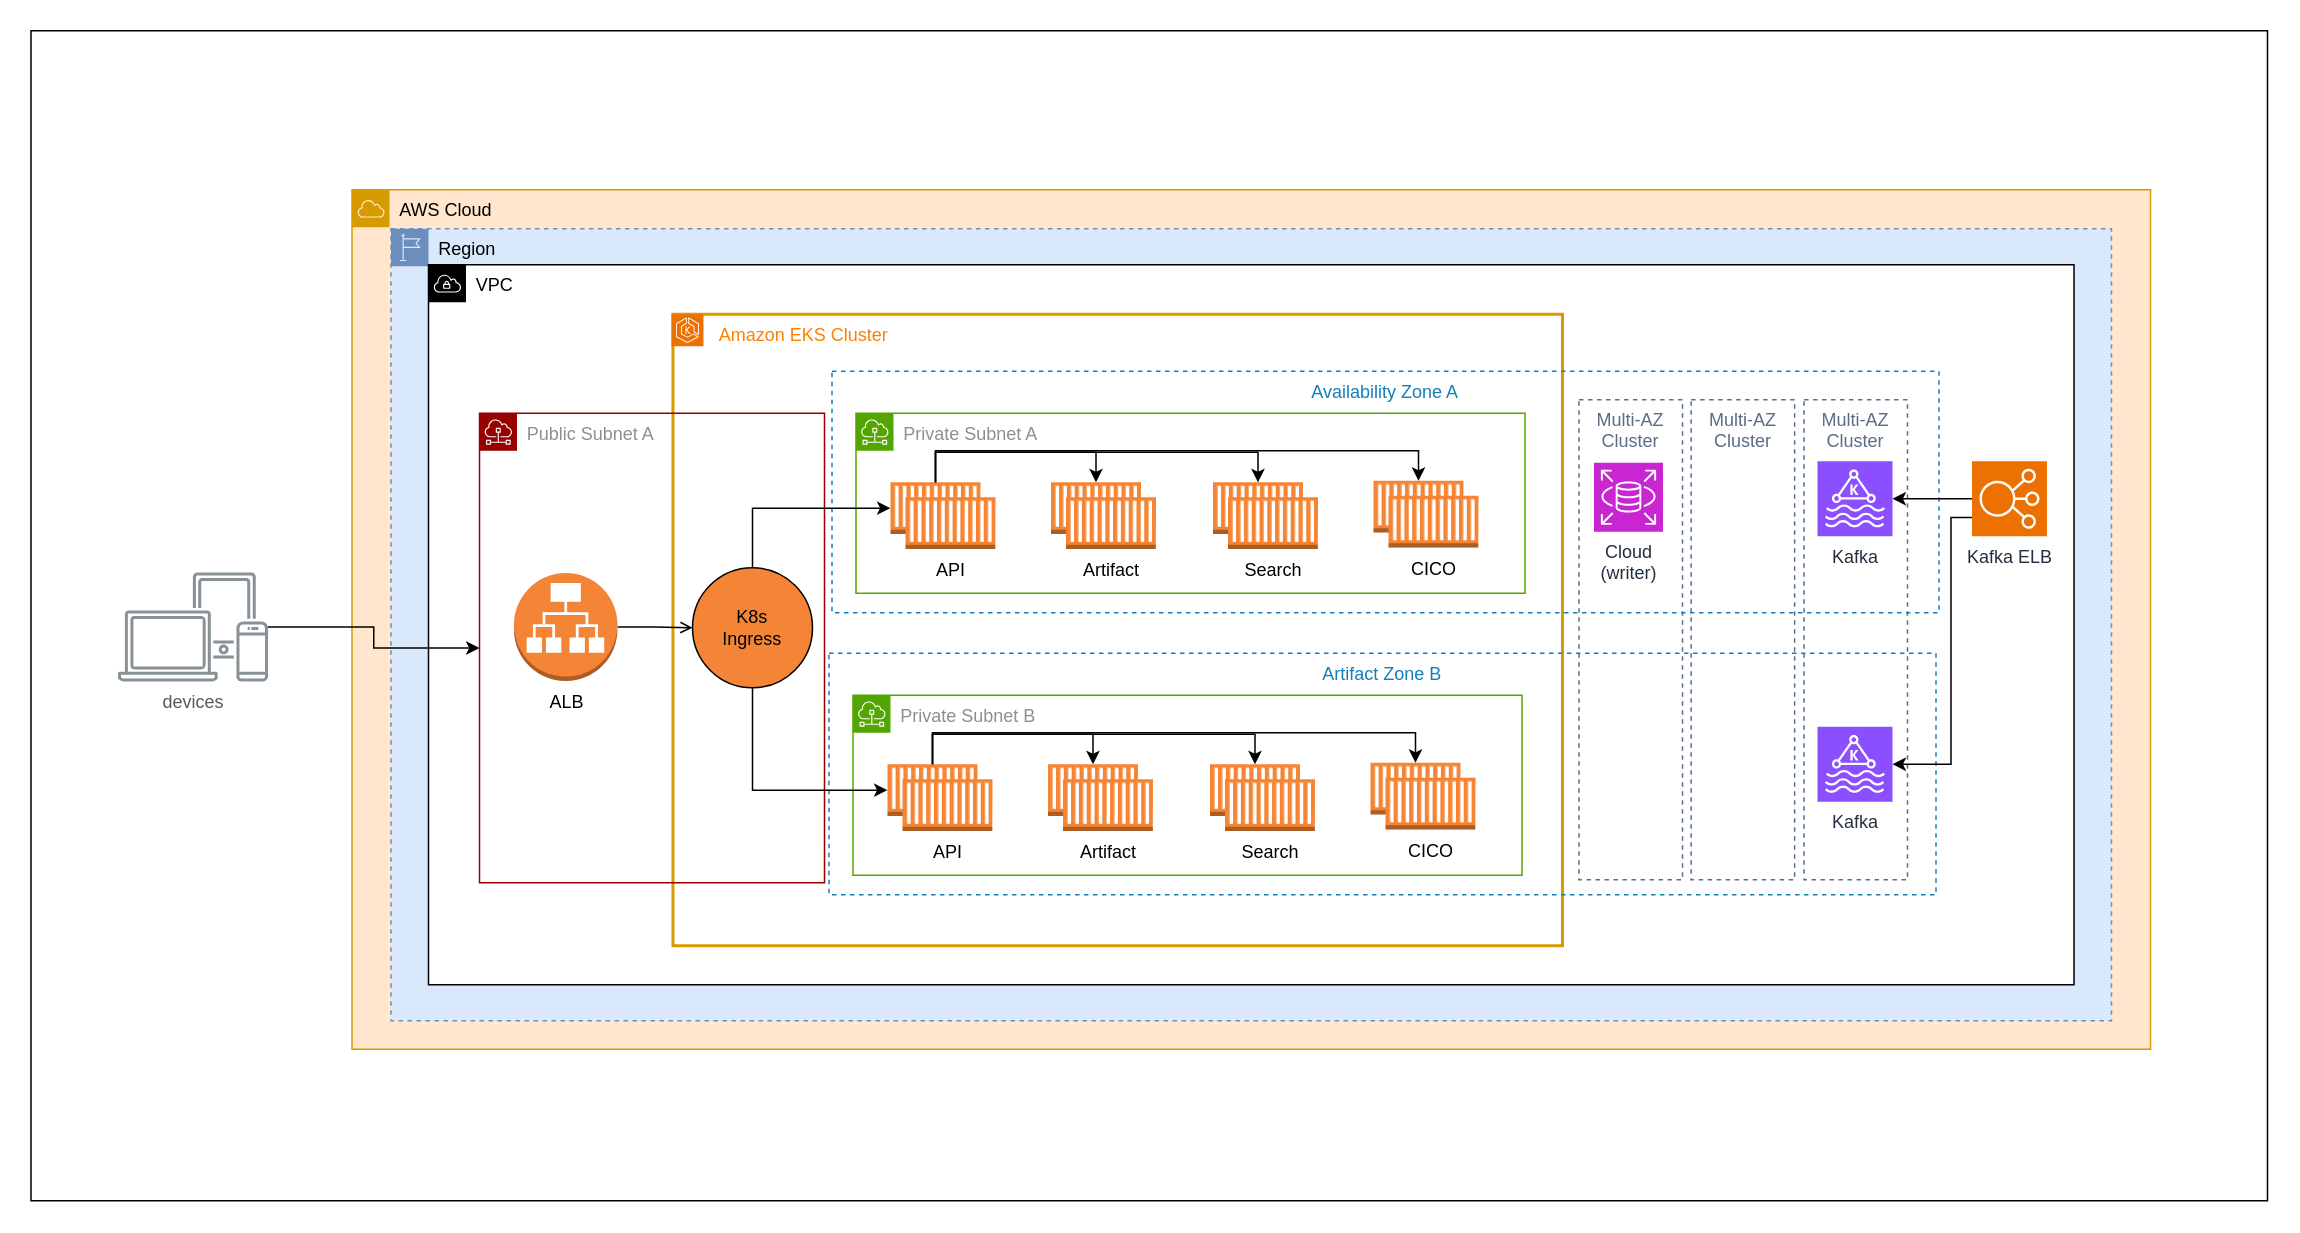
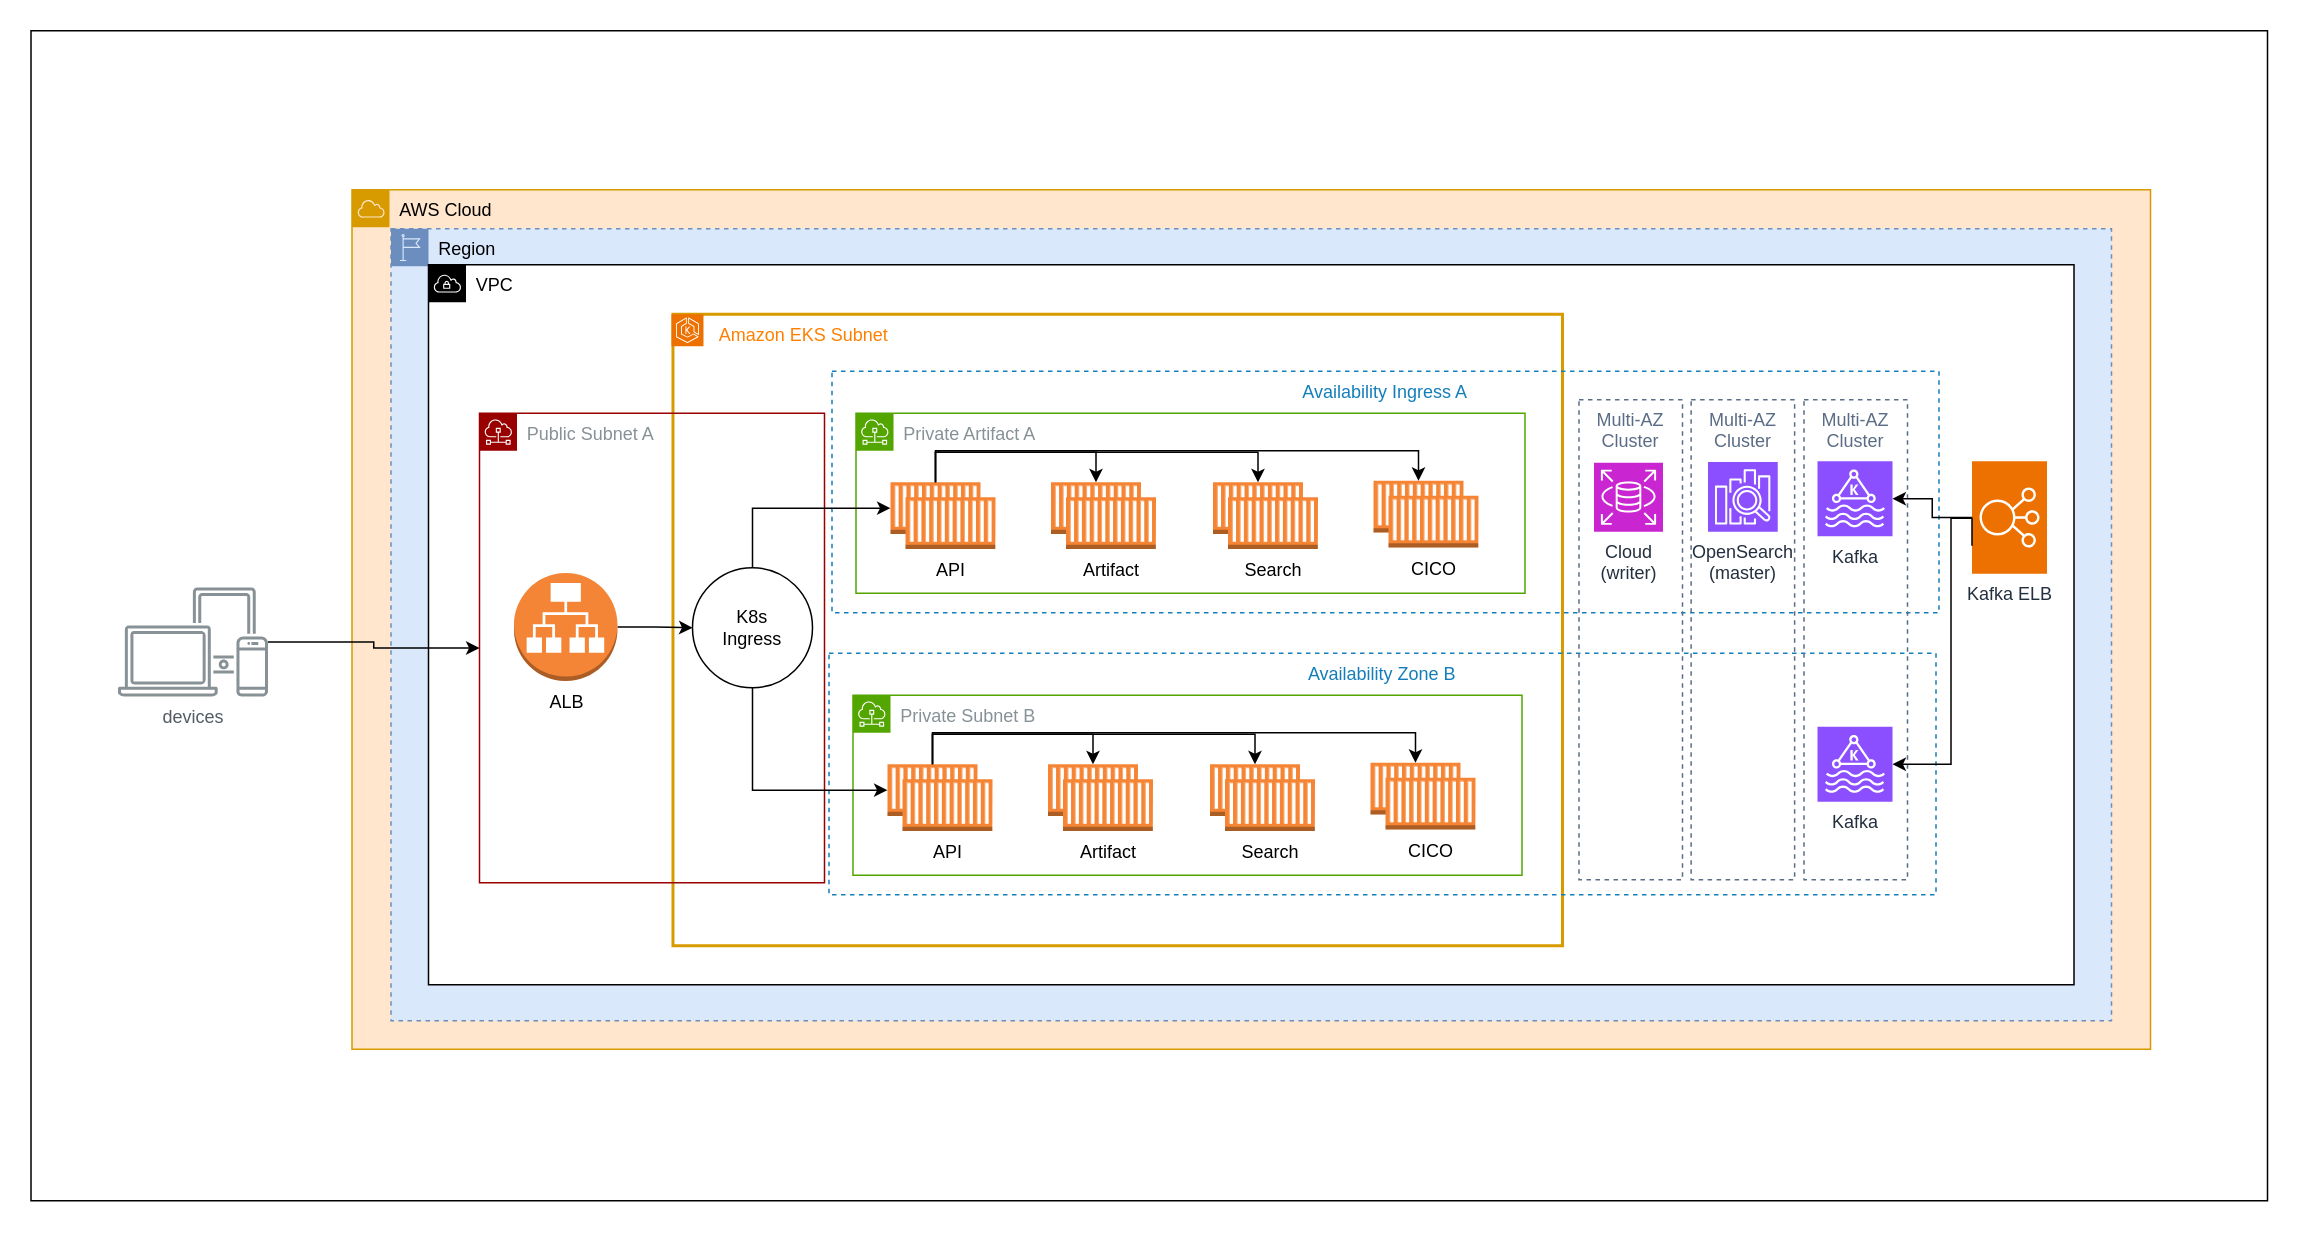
- <mxCell id="9" value="Amazon EKS Cluster" style="text;html=1;align=left;verticalAlign=middle;whiteSpace=wrap;rounded=0;fontColor=#FF8000;" parent="6" vertex="1"><mxGeometry x="29.654" y="0.002" width="123.988" height="28.834" as="geometry" /></mxCell>
+ <mxCell id="9" value="Amazon EKS Subnet" style="text;html=1;align=left;verticalAlign=middle;whiteSpace=wrap;rounded=0;fontColor=#FF8000;" parent="6" vertex="1"><mxGeometry x="29.654" y="0.002" width="123.988" height="28.834" as="geometry" /></mxCell>
- <mxCell id="11" value="Availability Zone A" style="fillColor=none;strokeColor=#147EBA;dashed=1;verticalAlign=top;fontStyle=0;fontColor=#147EBA;whiteSpace=wrap;html=1;" parent="1" vertex="1"><mxGeometry x="554" y="247" width="738" height="161" as="geometry" /></mxCell>
+ <mxCell id="11" value="Availability Ingress A" style="fillColor=none;strokeColor=#147EBA;dashed=1;verticalAlign=top;fontStyle=0;fontColor=#147EBA;whiteSpace=wrap;html=1;" parent="1" vertex="1"><mxGeometry x="554" y="247" width="738" height="161" as="geometry" /></mxCell>
- <mxCell id="13" value="Private Subnet A" style="sketch=0;outlineConnect=0;gradientColor=none;html=1;whiteSpace=wrap;fontSize=12;fontStyle=0;shape=mxgraph.aws4.group;grIcon=mxgraph.aws4.group_subnet;strokeColor=#53A600;fillColor=none;verticalAlign=top;align=left;spacingLeft=30;fontColor=#879196;dashed=0;" parent="1" vertex="1"><mxGeometry x="570" y="275" width="446" height="120" as="geometry" /></mxCell>
+ <mxCell id="13" value="Private Artifact A" style="sketch=0;outlineConnect=0;gradientColor=none;html=1;whiteSpace=wrap;fontSize=12;fontStyle=0;shape=mxgraph.aws4.group;grIcon=mxgraph.aws4.group_subnet;strokeColor=#53A600;fillColor=none;verticalAlign=top;align=left;spacingLeft=30;fontColor=#879196;dashed=0;" parent="1" vertex="1"><mxGeometry x="570" y="275" width="446" height="120" as="geometry" /></mxCell>
+ <mxCell id="32" value="OpenSearch&lt;br&gt;(master)" style="sketch=0;points=[[0,0,0],[0.25,0,0],[0.5,0,0],[0.75,0,0],[1,0,0],[0,1,0],[0.25,1,0],[0.5,1,0],[0.75,1,0],[1,1,0],[0,0.25,0],[0,0.5,0],[0,0.75,0],[1,0.25,0],[1,0.5,0],[1,0.75,0]];outlineConnect=0;fontColor=#232F3E;fillColor=#8C4FFF;strokeColor=#ffffff;dashed=0;verticalLabelPosition=bottom;verticalAlign=top;align=center;html=1;fontSize=12;fontStyle=0;aspect=fixed;shape=mxgraph.aws4.resourceIcon;resIcon=mxgraph.aws4.elasticsearch_service;flipH=0;flipV=0;" parent="1" vertex="1"><mxGeometry x="1138" y="307.5" width="46.5" height="46.5" as="geometry" /></mxCell>
- <mxCell id="50" value="Kafka ELB" style="sketch=0;points=[[0,0,0],[0.25,0,0],[0.5,0,0],[0.75,0,0],[1,0,0],[0,1,0],[0.25,1,0],[0.5,1,0],[0.75,1,0],[1,1,0],[0,0.25,0],[0,0.5,0],[0,0.75,0],[1,0.25,0],[1,0.5,0],[1,0.75,0]];outlineConnect=0;fontColor=#232F3E;fillColor=#ED7100;strokeColor=#ffffff;dashed=0;verticalLabelPosition=bottom;verticalAlign=top;align=center;html=1;fontSize=12;fontStyle=0;aspect=fixed;shape=mxgraph.aws4.resourceIcon;resIcon=mxgraph.aws4.elastic_load_balancing;" parent="1" vertex="1"><mxGeometry x="1314" y="307" width="50" height="50" as="geometry" /></mxCell>
+ <mxCell id="50" value="Kafka ELB" style="sketch=0;points=[[0,0,0],[0.25,0,0],[0.5,0,0],[0.75,0,0],[1,0,0],[0,1,0],[0.25,1,0],[0.5,1,0],[0.75,1,0],[1,1,0],[0,0.25,0],[0,0.5,0],[0,0.75,0],[1,0.25,0],[1,0.5,0],[1,0.75,0]];outlineConnect=0;fontColor=#232F3E;fillColor=#ED7100;strokeColor=#ffffff;dashed=0;verticalLabelPosition=bottom;verticalAlign=top;align=center;html=1;fontSize=12;fontStyle=0;aspect=fixed;shape=mxgraph.aws4.resourceIcon;resIcon=mxgraph.aws4.elastic_load_balancing;" parent="1" vertex="1"><mxGeometry x="1314" y="307" width="50" height="75" as="geometry" /></mxCell>
- <mxCell id="48" value="devices" style="sketch=0;outlineConnect=0;gradientColor=none;fontColor=#545B64;strokeColor=none;fillColor=#879196;dashed=0;verticalLabelPosition=bottom;verticalAlign=top;align=center;html=1;fontSize=12;fontStyle=0;aspect=fixed;shape=mxgraph.aws4.illustration_devices;pointerEvents=1" parent="1" vertex="1"><mxGeometry x="78" y="381" width="100" height="73" as="geometry" /></mxCell>
+ <mxCell id="48" value="devices" style="sketch=0;outlineConnect=0;gradientColor=none;fontColor=#545B64;strokeColor=none;fillColor=#879196;dashed=0;verticalLabelPosition=bottom;verticalAlign=top;align=center;html=1;fontSize=12;fontStyle=0;aspect=fixed;shape=mxgraph.aws4.illustration_devices;pointerEvents=1" parent="1" vertex="1"><mxGeometry x="78" y="391" width="100" height="73" as="geometry" /></mxCell>
- <mxCell id="47" style="edgeStyle=orthogonalEdgeStyle;rounded=0;orthogonalLoop=1;jettySize=auto;html=1;entryX=0;entryY=0.5;entryDx=0;entryDy=0;exitX=1;exitY=0.5;exitDx=0;exitDy=0;exitPerimeter=0;endArrow=open;" parent="1" source="52" target="30" edge="1"><mxGeometry relative="1" as="geometry"><mxPoint x="416" y="418" as="sourcePoint" /></mxGeometry></mxCell>
+ <mxCell id="47" style="edgeStyle=orthogonalEdgeStyle;rounded=0;orthogonalLoop=1;jettySize=auto;html=1;entryX=0;entryY=0.5;entryDx=0;entryDy=0;exitX=1;exitY=0.5;exitDx=0;exitDy=0;exitPerimeter=0;" parent="1" source="52" target="30" edge="1"><mxGeometry relative="1" as="geometry"><mxPoint x="416" y="418" as="sourcePoint" /></mxGeometry></mxCell>
- <mxCell id="30" value="K8s&lt;div&gt;Ingress&lt;/div&gt;" style="ellipse;whiteSpace=wrap;html=1;fillColor=#f58536;" parent="1" vertex="1"><mxGeometry x="461" y="378" width="80" height="80" as="geometry" /></mxCell>
+ <mxCell id="30" value="K8s&lt;div&gt;Ingress&lt;/div&gt;" style="ellipse;whiteSpace=wrap;html=1;" parent="1" vertex="1"><mxGeometry x="461" y="378" width="80" height="80" as="geometry" /></mxCell>
- <mxCell id="10" value="Artifact Zone B" style="fillColor=none;strokeColor=#147EBA;dashed=1;verticalAlign=top;fontStyle=0;fontColor=#147EBA;whiteSpace=wrap;html=1;" parent="1" vertex="1"><mxGeometry x="552" y="435" width="738" height="161" as="geometry" /></mxCell>
+ <mxCell id="10" value="Availability Zone B" style="fillColor=none;strokeColor=#147EBA;dashed=1;verticalAlign=top;fontStyle=0;fontColor=#147EBA;whiteSpace=wrap;html=1;" parent="1" vertex="1"><mxGeometry x="552" y="435" width="738" height="161" as="geometry" /></mxCell>
